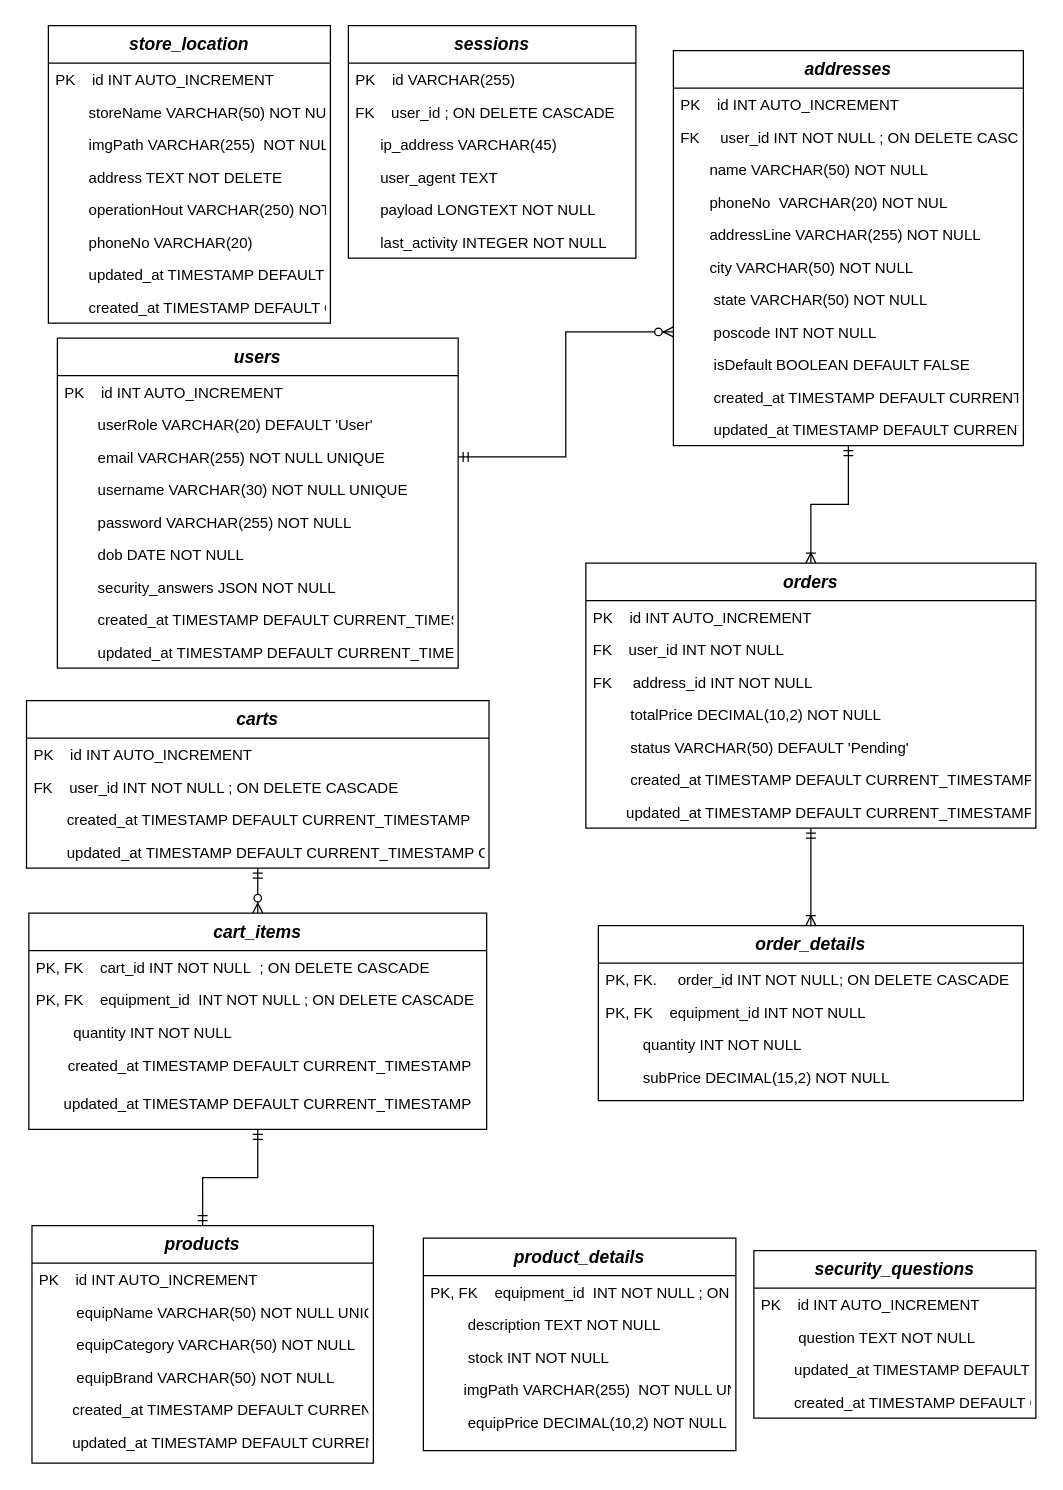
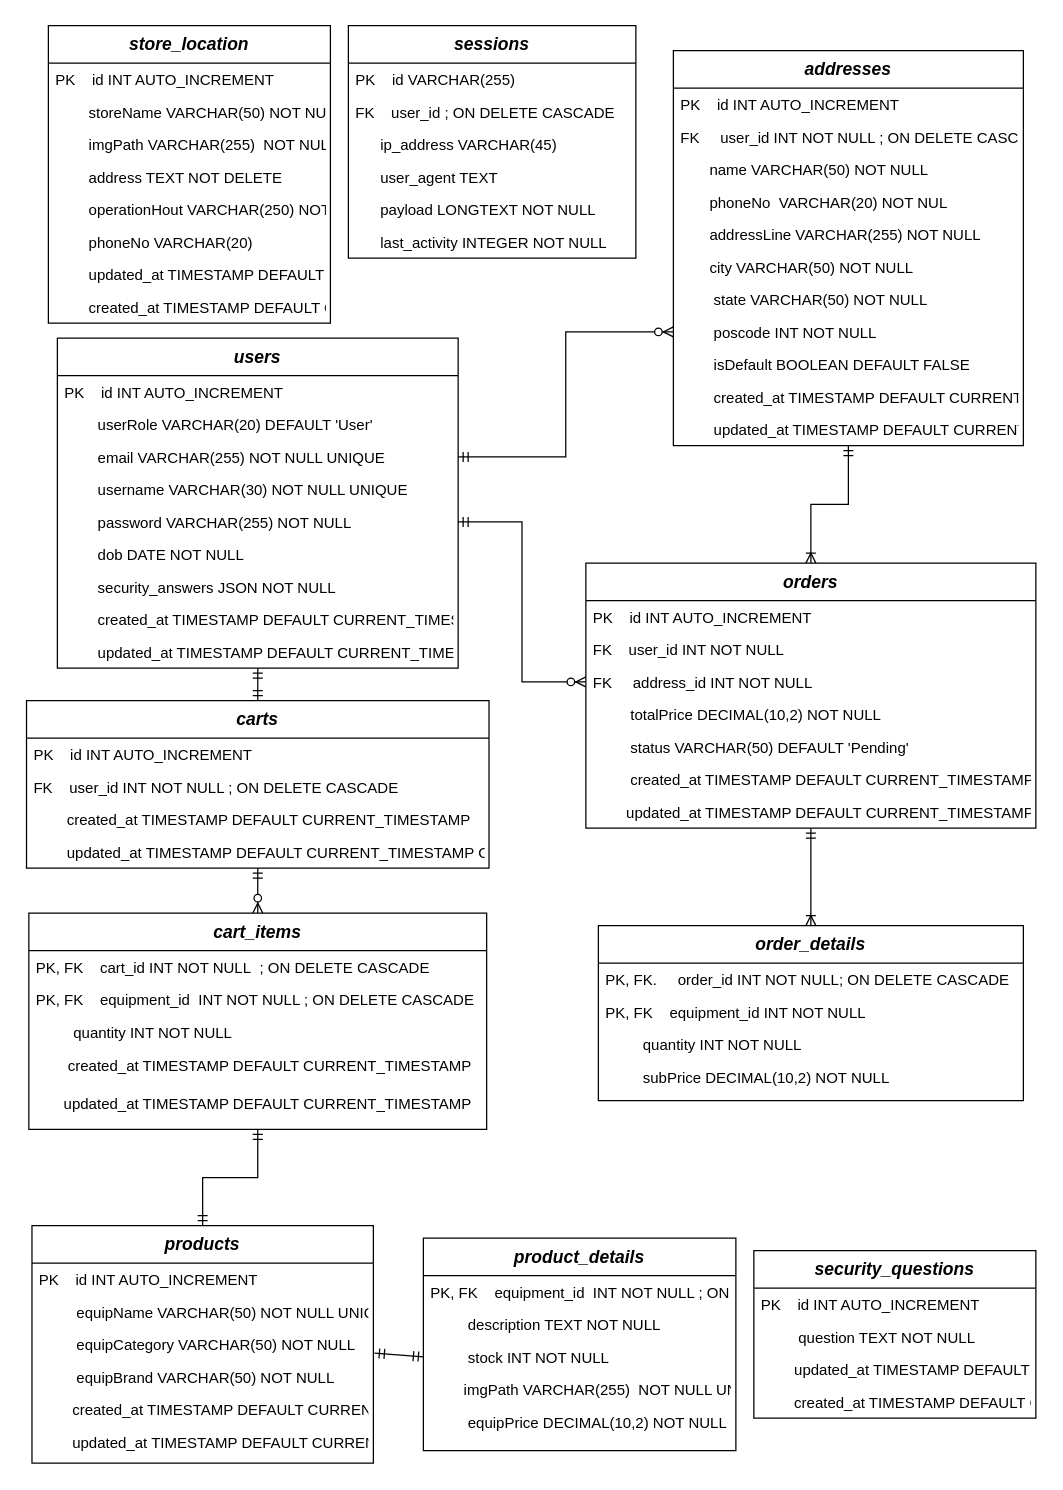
+ <mxCell id="69" value="" style="edgeStyle=orthogonalEdgeStyle;fontSize=12;html=1;endArrow=ERzeroToMany;startArrow=ERmandOne;rounded=0;exitX=1;exitY=0.5;exitDx=0;exitDy=0;entryX=0;entryY=0.5;entryDx=0;entryDy=0;" parent="1" source="7" target="56" edge="1"><mxGeometry width="100" height="100" relative="1" as="geometry"><mxPoint x="548" y="470" as="sourcePoint" /><mxPoint x="648" y="370" as="targetPoint" /></mxGeometry></mxCell>
+ <mxCell id="67" value="" style="fontSize=12;html=1;endArrow=ERmandOne;startArrow=ERmandOne;rounded=0;exitX=0.5;exitY=1;exitDx=0;exitDy=0;entryX=0.5;entryY=0;entryDx=0;entryDy=0;" parent="1" source="2" target="42" edge="1"><mxGeometry width="100" height="100" relative="1" as="geometry"><mxPoint x="688" y="470" as="sourcePoint" /><mxPoint x="788" y="370" as="targetPoint" /></mxGeometry></mxCell>
- <mxCell id="65" value="         subPrice DECIMAL(15,2) NOT NULL" style="text;align=left;verticalAlign=top;spacingLeft=4;spacingRight=4;overflow=hidden;rotatable=0;points=[[0,0.5],[1,0.5]];portConstraint=eastwest;rounded=0;shadow=0;html=0;" parent="61" vertex="1"><mxGeometry y="108" width="340" height="26" as="geometry" /></mxCell>
+ <mxCell id="65" value="         subPrice DECIMAL(10,2) NOT NULL" style="text;align=left;verticalAlign=top;spacingLeft=4;spacingRight=4;overflow=hidden;rotatable=0;points=[[0,0.5],[1,0.5]];portConstraint=eastwest;rounded=0;shadow=0;html=0;" parent="61" vertex="1"><mxGeometry y="108" width="340" height="26" as="geometry" /></mxCell>
+ <mxCell id="68" value="" style="fontSize=12;html=1;endArrow=ERmandOne;startArrow=ERmandOne;rounded=0;exitX=1.003;exitY=0.769;exitDx=0;exitDy=0;entryX=0;entryY=0.5;entryDx=0;entryDy=0;exitPerimeter=0;" parent="1" source="32" target="39" edge="1"><mxGeometry width="100" height="100" relative="1" as="geometry"><mxPoint x="688" y="680" as="sourcePoint" /><mxPoint x="788" y="580" as="targetPoint" /></mxGeometry></mxCell>
